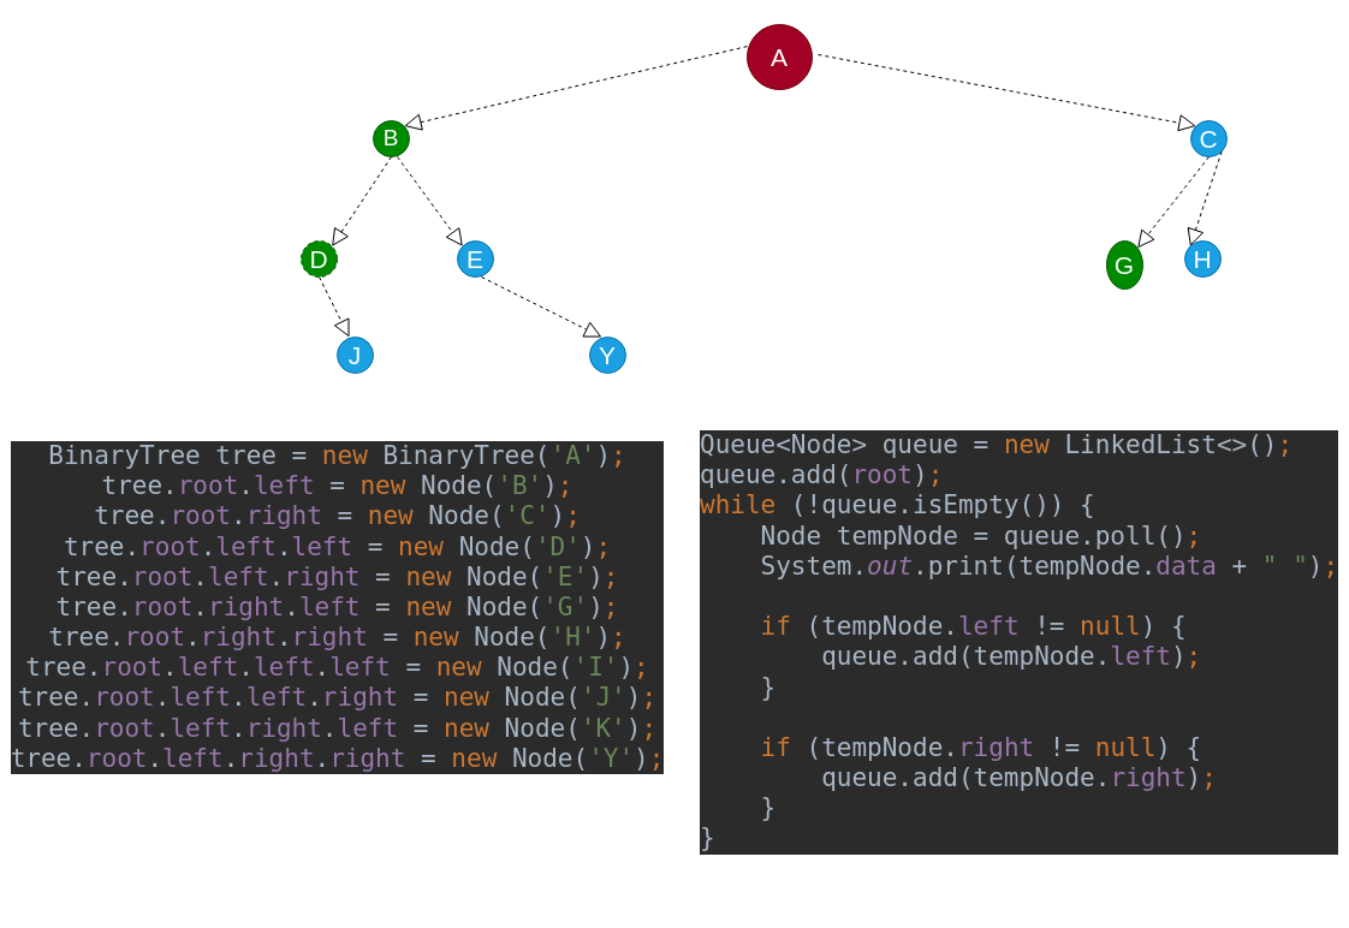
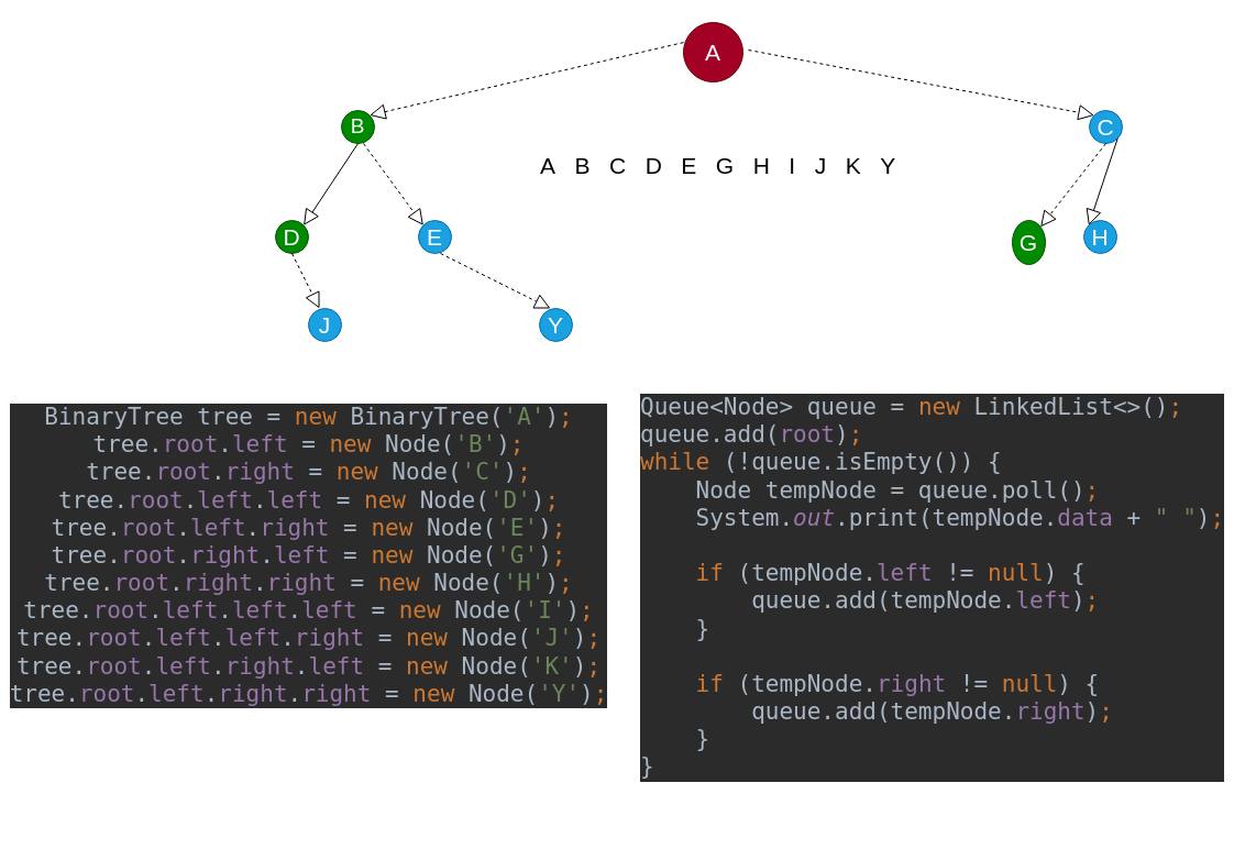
+ <mxCell id="21" value="A&amp;nbsp; &amp;nbsp;B&amp;nbsp; &amp;nbsp;C&amp;nbsp; &amp;nbsp;D&amp;nbsp; &amp;nbsp;E&amp;nbsp; &amp;nbsp;G&amp;nbsp; &amp;nbsp;H&amp;nbsp; &amp;nbsp;I&amp;nbsp; &amp;nbsp;J&amp;nbsp; &amp;nbsp;K&amp;nbsp; &amp;nbsp;Y&amp;nbsp;" style="text;html=1;align=center;verticalAlign=middle;resizable=0;points=[];autosize=1;strokeColor=none;fillColor=none;fontSize=21;" vertex="1" parent="1"><mxGeometry x="480" y="130" width="350" height="40" as="geometry" /></mxCell>
- <mxCell id="13" value="" style="endArrow=block;dashed=1;endFill=0;endSize=12;html=1;rounded=0;exitX=1;exitY=1;exitDx=0;exitDy=0;entryX=0;entryY=0;entryDx=0;entryDy=0;" edge="1" parent="1" source="2" target="5"><mxGeometry width="160" relative="1" as="geometry"><mxPoint x="950" y="350" as="sourcePoint" /><mxPoint x="1110" y="350" as="targetPoint" /></mxGeometry></mxCell>
+ <mxCell id="13" value="" style="endArrow=block;dashed=0;endFill=0;endSize=12;html=1;rounded=0;exitX=1;exitY=1;exitDx=0;exitDy=0;entryX=0;entryY=0;entryDx=0;entryDy=0;" edge="1" parent="1" source="2" target="5"><mxGeometry width="160" relative="1" as="geometry"><mxPoint x="950" y="350" as="sourcePoint" /><mxPoint x="1110" y="350" as="targetPoint" /></mxGeometry></mxCell>
- <mxCell id="10" value="" style="endArrow=block;dashed=1;endFill=0;endSize=12;html=1;rounded=0;exitX=0.5;exitY=1;exitDx=0;exitDy=0;entryX=1;entryY=0;entryDx=0;entryDy=0;" edge="1" parent="1" source="6" target="3"><mxGeometry width="160" relative="1" as="geometry"><mxPoint x="290" y="350" as="sourcePoint" /><mxPoint x="450" y="350" as="targetPoint" /></mxGeometry></mxCell>
+ <mxCell id="10" value="" style="endArrow=block;dashed=0;endFill=0;endSize=12;html=1;rounded=0;exitX=0.5;exitY=1;exitDx=0;exitDy=0;entryX=1;entryY=0;entryDx=0;entryDy=0;" edge="1" parent="1" source="6" target="3"><mxGeometry width="160" relative="1" as="geometry"><mxPoint x="290" y="350" as="sourcePoint" /><mxPoint x="450" y="350" as="targetPoint" /></mxGeometry></mxCell>
- <mxCell id="3" value="D" style="ellipse;whiteSpace=wrap;html=1;aspect=fixed;fillColor=#008a00;fontColor=#ffffff;strokeColor=#005700;fontSize=21;dashed=1;" vertex="1" parent="1"><mxGeometry y="200" width="30" height="30" as="geometry" x="250" /></mxCell>
+ <mxCell id="3" value="D" style="ellipse;whiteSpace=wrap;html=1;aspect=fixed;fillColor=#008a00;fontColor=#ffffff;strokeColor=#005700;fontSize=21;" vertex="1" parent="1"><mxGeometry y="200" width="30" height="30" as="geometry" x="250" /></mxCell>
